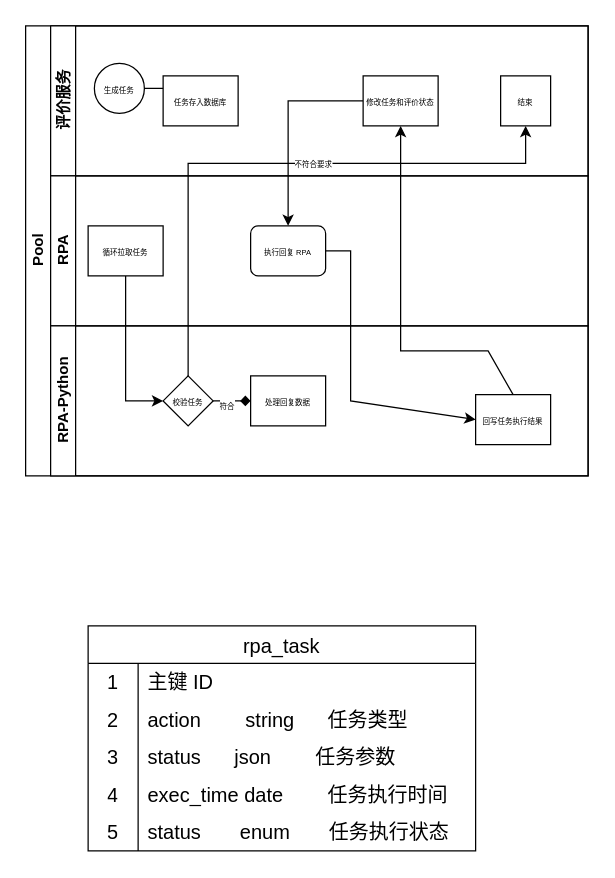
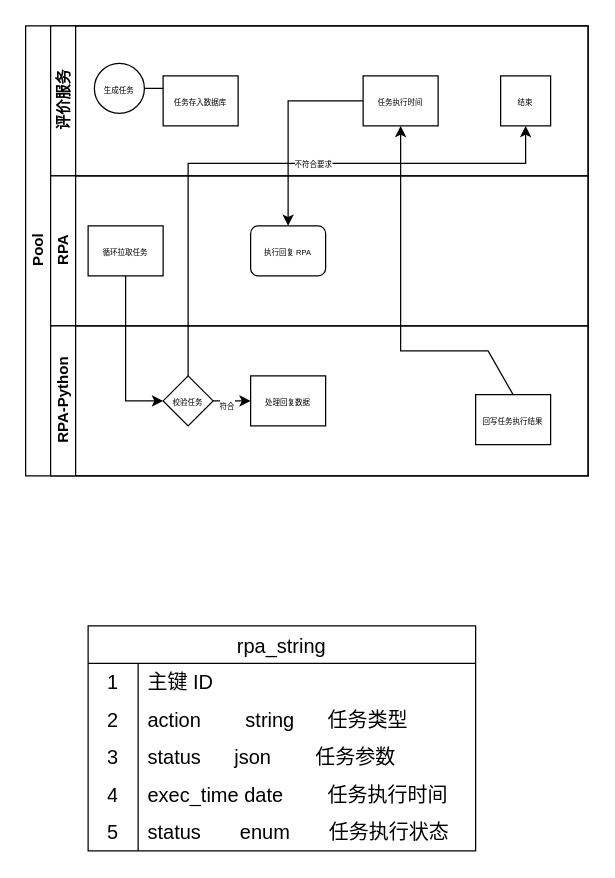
- <mxCell id="8" value="&lt;font style=&quot;font-size: 6px;&quot;&gt;修改任务和评价状态&lt;/font&gt;" style="rounded=0;whiteSpace=wrap;html=1;fontFamily=Helvetica;fontSize=12;fontColor=#000000;align=center;" parent="3" vertex="1"><mxGeometry x="250" y="40" width="60" height="40" as="geometry" /></mxCell>
+ <mxCell id="8" value="&lt;font style=&quot;font-size: 6px;&quot;&gt;任务执行时间&lt;/font&gt;" style="rounded=0;whiteSpace=wrap;html=1;fontFamily=Helvetica;fontSize=12;fontColor=#000000;align=center;" parent="3" vertex="1"><mxGeometry x="250" y="40" width="60" height="40" as="geometry" /></mxCell>
- <mxCell id="22" value="" style="endArrow=classic;html=1;rounded=0;exitX=1;exitY=0.5;exitDx=0;exitDy=0;entryX=0;entryY=0.5;entryDx=0;entryDy=0;" edge="1" parent="2" source="12" target="18"><mxGeometry width="50" height="50" relative="1" as="geometry"><mxPoint x="270" y="220" as="sourcePoint" /><mxPoint x="320" y="170" as="targetPoint" /><Array as="points"><mxPoint x="260" y="180" /><mxPoint x="260" y="300" /></Array></mxGeometry></mxCell>
- <mxCell id="16" value="" style="endArrow=diamond;html=1;rounded=0;exitX=1;exitY=0.5;exitDx=0;exitDy=0;entryX=0;entryY=0.5;entryDx=0;entryDy=0;" edge="1" parent="13" source="14" target="15"><mxGeometry width="50" height="50" relative="1" as="geometry"><mxPoint x="150" y="30" as="sourcePoint" /><mxPoint x="200" y="-20" as="targetPoint" /></mxGeometry></mxCell>
+ <mxCell id="16" value="" style="endArrow=classic;html=1;rounded=0;exitX=1;exitY=0.5;exitDx=0;exitDy=0;entryX=0;entryY=0.5;entryDx=0;entryDy=0;" edge="1" parent="13" source="14" target="15"><mxGeometry width="50" height="50" relative="1" as="geometry"><mxPoint x="150" y="30" as="sourcePoint" /><mxPoint x="200" y="-20" as="targetPoint" /></mxGeometry></mxCell>
- <mxCell id="24" value="rpa_task" style="shape=table;startSize=30;container=1;collapsible=0;childLayout=tableLayout;fixedRows=1;rowLines=0;fontStyle=0;strokeColor=default;fontSize=16;" vertex="1" parent="1"><mxGeometry x="70" y="500" width="310" height="180" as="geometry" /></mxCell>
+ <mxCell id="24" value="rpa_string" style="shape=table;startSize=30;container=1;collapsible=0;childLayout=tableLayout;fixedRows=1;rowLines=0;fontStyle=0;strokeColor=default;fontSize=16;" vertex="1" parent="1"><mxGeometry x="70" y="500" width="310" height="180" as="geometry" /></mxCell>
